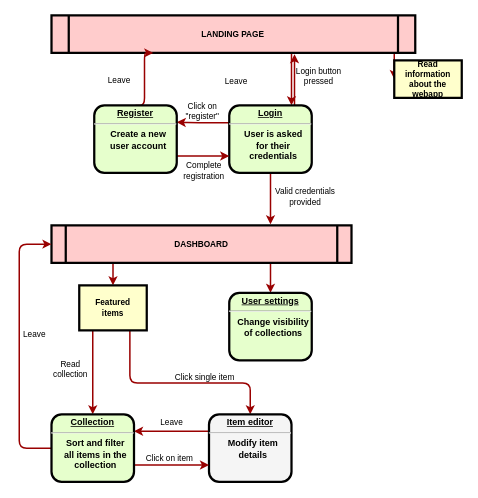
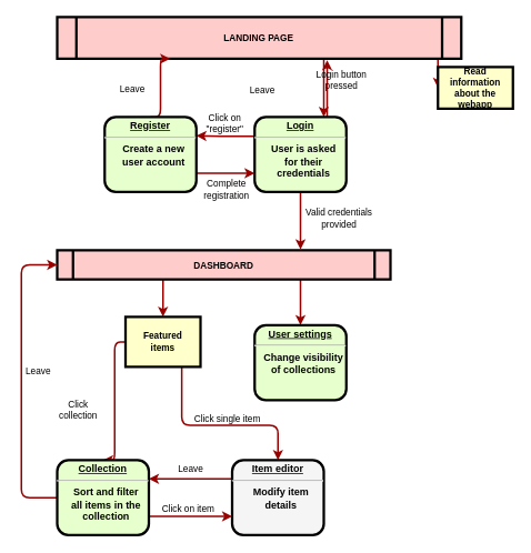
- <mxCell id="17" value="Login button&lt;br&gt;pressed" style="text;html=1;align=center;verticalAlign=middle;resizable=0;points=[];autosize=1;strokeColor=none;fillColor=none;fontSize=11;fontFamily=Helvetica;fontColor=default;" parent="1" vertex="1"><mxGeometry x="384" y="81" width="80" height="40" as="geometry" /></mxCell>
+ <mxCell id="17" value="Login button&lt;br&gt;pressed" style="text;html=1;align=center;verticalAlign=middle;resizable=0;points=[];autosize=1;strokeColor=none;fillColor=none;fontSize=11;fontFamily=Helvetica;fontColor=default;" parent="1" vertex="1"><mxGeometry x="369" y="76" width="80" height="40" as="geometry" /></mxCell>
- <mxCell id="7" value="DASHBOARD" style="shape=process;whiteSpace=wrap;align=center;verticalAlign=middle;size=0.048;fontStyle=1;strokeWidth=3;fillColor=#FFCCCC;fontFamily=Helvetica;fontSize=11;fontColor=default;" parent="1" vertex="1"><mxGeometry x="68" y="300" width="400" height="50" as="geometry" /></mxCell>
+ <mxCell id="7" value="DASHBOARD" style="shape=process;whiteSpace=wrap;align=center;verticalAlign=middle;size=0.048;fontStyle=1;strokeWidth=3;fillColor=#FFCCCC;fontFamily=Helvetica;fontSize=11;fontColor=default;" parent="1" vertex="1"><mxGeometry x="68" y="300" width="400" height="35" as="geometry" /></mxCell>
- <mxCell id="24" value="Featured&#10;items" style="whiteSpace=wrap;align=center;verticalAlign=middle;fontStyle=1;strokeWidth=3;fillColor=#FFFFCC;fontFamily=Helvetica;fontSize=11;fontColor=default;" parent="1" vertex="1"><mxGeometry x="105" y="380" width="90" height="60" as="geometry" /></mxCell>
+ <mxCell id="24" value="Featured&#10;items" style="whiteSpace=wrap;align=center;verticalAlign=middle;fontStyle=1;strokeWidth=3;fillColor=#FFFFCC;fontFamily=Helvetica;fontSize=11;fontColor=default;" parent="1" vertex="1"><mxGeometry x="150" y="380" width="90" height="60" as="geometry" /></mxCell>
- <mxCell id="32" value="Read&lt;br&gt;collection" style="text;html=1;align=center;verticalAlign=middle;resizable=0;points=[];autosize=1;strokeColor=none;fillColor=none;fontSize=11;fontFamily=Helvetica;fontColor=default;" vertex="1" parent="1"><mxGeometry x="58" y="472" width="70" height="40" as="geometry" /></mxCell>
+ <mxCell id="32" value="Click&lt;br&gt;collection" style="text;html=1;align=center;verticalAlign=middle;resizable=0;points=[];autosize=1;strokeColor=none;fillColor=none;fontSize=11;fontFamily=Helvetica;fontColor=default;" vertex="1" parent="1"><mxGeometry x="58" y="472" width="70" height="40" as="geometry" /></mxCell>
